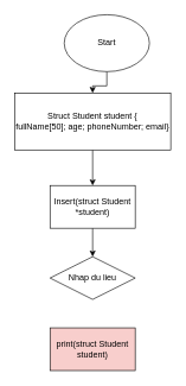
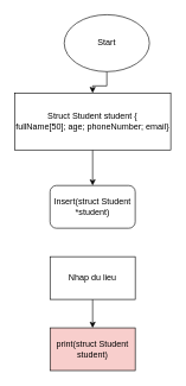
- <mxCell id="7" value="Insert(struct Student *student)" style="rounded=0;whiteSpace=wrap;html=1;" vertex="1" parent="1"><mxGeometry x="70" y="260" width="120" height="60" as="geometry" /></mxCell>
+ <mxCell id="7" value="Insert(struct Student *student)" style="whiteSpace=wrap;html=1;rounded=1;" vertex="1" parent="1"><mxGeometry x="70" y="260" width="120" height="60" as="geometry" /></mxCell>
- <mxCell id="6" value="" style="edgeStyle=orthogonalEdgeStyle;rounded=0;orthogonalLoop=1;jettySize=auto;html=1;" edge="1" parent="1" source="7" target="9"><mxGeometry relative="1" as="geometry" /></mxCell>
- <mxCell id="9" value="Nhap du lieu" style="rhombus;whiteSpace=wrap;html=1;" vertex="1" parent="1"><mxGeometry x="70" y="360" width="120" height="60" as="geometry" /></mxCell>
+ <mxCell id="9" value="Nhap du lieu" style="whiteSpace=wrap;html=1;rounded=0;" vertex="1" parent="1"><mxGeometry x="70" y="360" width="120" height="60" as="geometry" /></mxCell>
+ <mxCell id="8" value="" style="edgeStyle=orthogonalEdgeStyle;rounded=0;orthogonalLoop=1;jettySize=auto;html=1;" edge="1" parent="1" source="9" target="10"><mxGeometry relative="1" as="geometry" /></mxCell>
